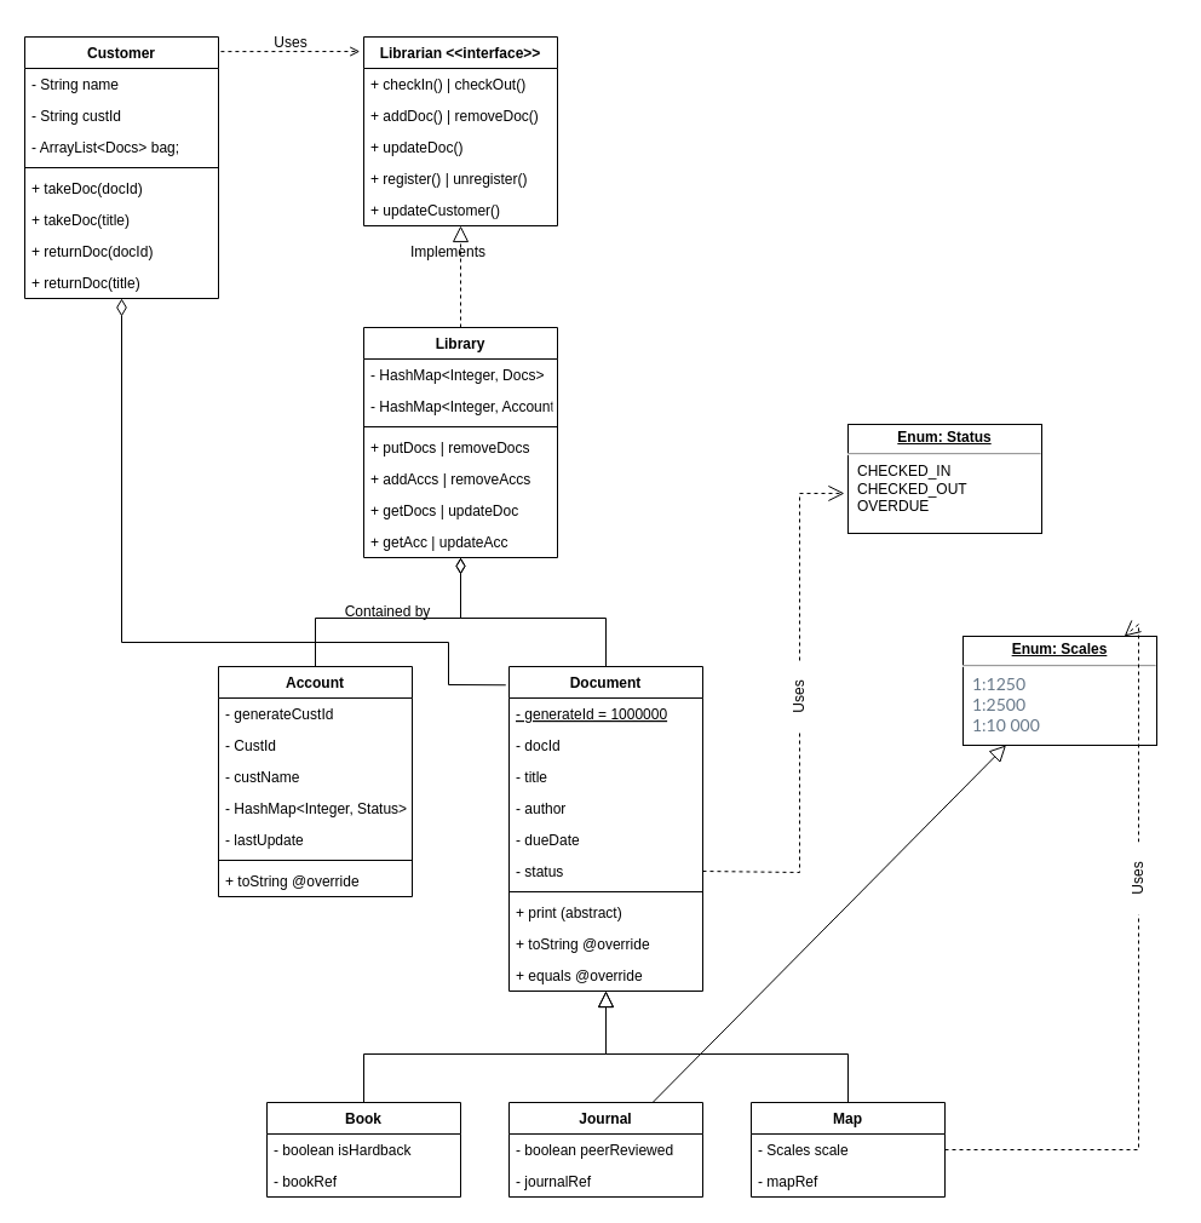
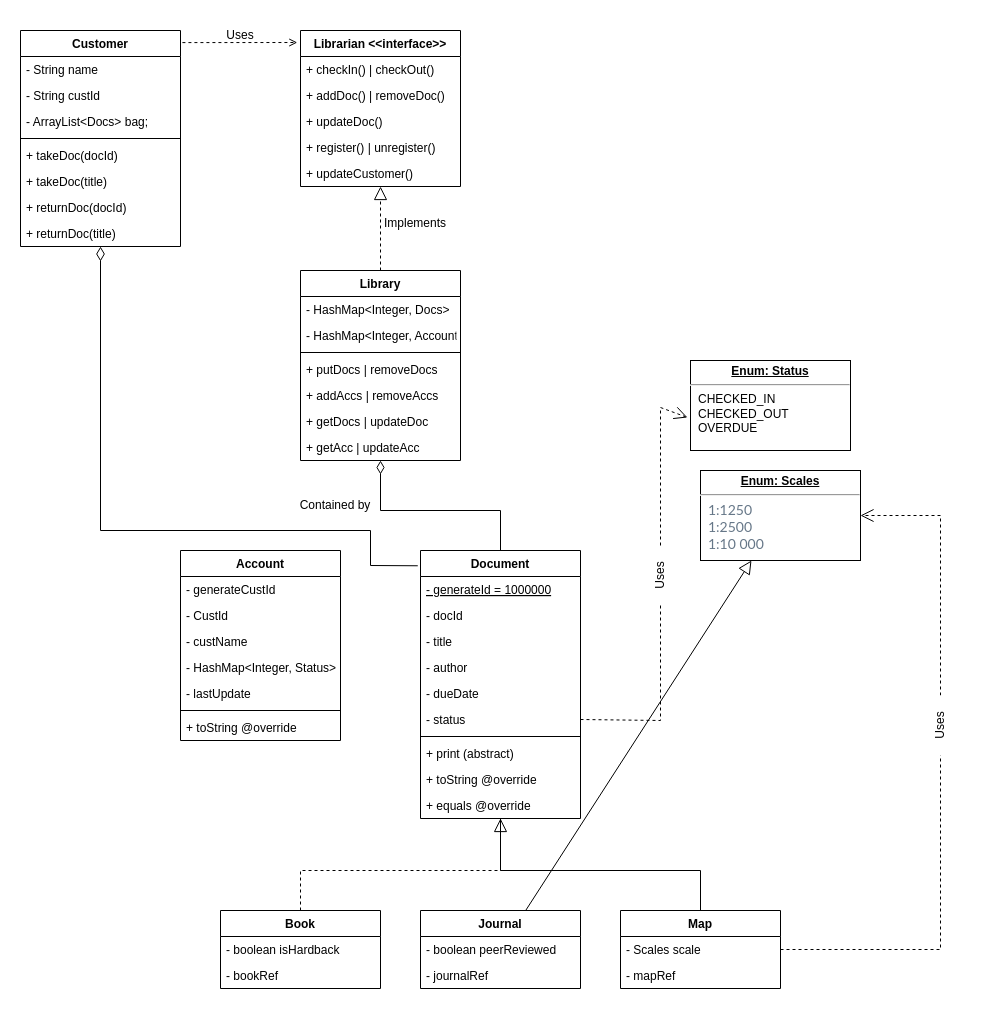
- <mxCell id="62" value="Implements" style="text;html=1;strokeColor=none;fillColor=none;align=center;verticalAlign=middle;whiteSpace=wrap;rounded=0;" parent="1" vertex="1"><mxGeometry x="340" y="193" width="60" height="30" as="geometry" /></mxCell>
+ <mxCell id="62" value="Implements" style="text;html=1;strokeColor=none;fillColor=none;align=center;verticalAlign=middle;whiteSpace=wrap;rounded=0;" parent="1" vertex="1"><mxGeometry x="385" y="208" width="60" height="30" as="geometry" /></mxCell>
- <mxCell id="35" value="&lt;p style=&quot;margin: 0px ; margin-top: 4px ; text-align: center ; text-decoration: underline&quot;&gt;&lt;b&gt;Enum: Status&lt;/b&gt;&lt;/p&gt;&lt;hr&gt;&lt;p style=&quot;margin: 0px ; margin-left: 8px&quot;&gt;CHECKED_IN&lt;br&gt;CHECKED_OUT&lt;br&gt;OVERDUE&lt;/p&gt;" style="verticalAlign=top;align=left;overflow=fill;fontSize=12;fontFamily=Helvetica;html=1;" parent="1" vertex="1"><mxGeometry x="700" y="350" width="160" height="90" as="geometry" /></mxCell>
+ <mxCell id="35" value="&lt;p style=&quot;margin: 0px ; margin-top: 4px ; text-align: center ; text-decoration: underline&quot;&gt;&lt;b&gt;Enum: Status&lt;/b&gt;&lt;/p&gt;&lt;hr&gt;&lt;p style=&quot;margin: 0px ; margin-left: 8px&quot;&gt;CHECKED_IN&lt;br&gt;CHECKED_OUT&lt;br&gt;OVERDUE&lt;/p&gt;" style="verticalAlign=top;align=left;overflow=fill;fontSize=12;fontFamily=Helvetica;html=1;" parent="1" vertex="1"><mxGeometry x="690" y="360" width="160" height="90" as="geometry" /></mxCell>
- <mxCell id="63" value="Contained by" style="text;html=1;strokeColor=none;fillColor=none;align=center;verticalAlign=middle;whiteSpace=wrap;rounded=0;" parent="1" vertex="1"><mxGeometry x="280" y="490" width="80" height="30" as="geometry" /></mxCell>
+ <mxCell id="63" value="Contained by" style="text;html=1;strokeColor=none;fillColor=none;align=center;verticalAlign=middle;whiteSpace=wrap;rounded=0;" parent="1" vertex="1"><mxGeometry x="295" y="490" width="80" height="30" as="geometry" /></mxCell>
- <mxCell id="21" style="edgeStyle=none;rounded=0;orthogonalLoop=1;jettySize=auto;html=1;endArrow=diamondThin;endFill=0;endSize=11;entryX=0.5;entryY=1;entryDx=0;entryDy=0;exitX=0.5;exitY=0;exitDx=0;exitDy=0;" parent="1" source="64" target="38" edge="1"><mxGeometry relative="1" as="geometry"><mxPoint x="260" y="550" as="sourcePoint" /><mxPoint x="380" y="348" as="targetPoint" /><Array as="points"><mxPoint x="260" y="510" /><mxPoint x="380" y="510" /></Array></mxGeometry></mxCell>
- <mxCell id="36" value="&lt;p style=&quot;margin: 0px ; margin-top: 4px ; text-align: center ; text-decoration: underline&quot;&gt;&lt;b&gt;Enum: Scales&lt;/b&gt;&lt;/p&gt;&lt;hr&gt;&lt;p style=&quot;margin: 0px ; margin-left: 8px&quot;&gt;&lt;span style=&quot;color: rgb(102 , 119 , 136) ; font-family: &amp;#34;lato&amp;#34; , &amp;#34;arial&amp;#34; , sans-serif ; font-size: 14px ; background-color: rgb(255 , 255 , 255)&quot;&gt;1:1250&lt;/span&gt;&lt;br&gt;&lt;/p&gt;&lt;p style=&quot;margin: 0px ; margin-left: 8px&quot;&gt;&lt;span style=&quot;color: rgb(102 , 119 , 136) ; font-family: &amp;#34;lato&amp;#34; , &amp;#34;arial&amp;#34; , sans-serif ; font-size: 14px ; background-color: rgb(255 , 255 , 255)&quot;&gt;1:2500&lt;/span&gt;&lt;span style=&quot;color: rgb(102 , 119 , 136) ; font-family: &amp;#34;lato&amp;#34; , &amp;#34;arial&amp;#34; , sans-serif ; font-size: 14px ; background-color: rgb(255 , 255 , 255)&quot;&gt;&lt;br&gt;&lt;/span&gt;&lt;/p&gt;&lt;p style=&quot;margin: 0px ; margin-left: 8px&quot;&gt;&lt;span style=&quot;color: rgb(102 , 119 , 136) ; font-family: &amp;#34;lato&amp;#34; , &amp;#34;arial&amp;#34; , sans-serif ; font-size: 14px ; background-color: rgb(255 , 255 , 255)&quot;&gt;1:10&amp;nbsp;000&lt;/span&gt;&lt;span style=&quot;color: rgb(102 , 119 , 136) ; font-family: &amp;#34;lato&amp;#34; , &amp;#34;arial&amp;#34; , sans-serif ; font-size: 14px ; background-color: rgb(255 , 255 , 255)&quot;&gt;&lt;br&gt;&lt;/span&gt;&lt;/p&gt;" style="verticalAlign=top;align=left;overflow=fill;fontSize=12;fontFamily=Helvetica;html=1;" parent="1" vertex="1"><mxGeometry x="795" y="525" width="160" height="90" as="geometry" /></mxCell>
+ <mxCell id="36" value="&lt;p style=&quot;margin: 0px ; margin-top: 4px ; text-align: center ; text-decoration: underline&quot;&gt;&lt;b&gt;Enum: Scales&lt;/b&gt;&lt;/p&gt;&lt;hr&gt;&lt;p style=&quot;margin: 0px ; margin-left: 8px&quot;&gt;&lt;span style=&quot;color: rgb(102 , 119 , 136) ; font-family: &amp;#34;lato&amp;#34; , &amp;#34;arial&amp;#34; , sans-serif ; font-size: 14px ; background-color: rgb(255 , 255 , 255)&quot;&gt;1:1250&lt;/span&gt;&lt;br&gt;&lt;/p&gt;&lt;p style=&quot;margin: 0px ; margin-left: 8px&quot;&gt;&lt;span style=&quot;color: rgb(102 , 119 , 136) ; font-family: &amp;#34;lato&amp;#34; , &amp;#34;arial&amp;#34; , sans-serif ; font-size: 14px ; background-color: rgb(255 , 255 , 255)&quot;&gt;1:2500&lt;/span&gt;&lt;span style=&quot;color: rgb(102 , 119 , 136) ; font-family: &amp;#34;lato&amp;#34; , &amp;#34;arial&amp;#34; , sans-serif ; font-size: 14px ; background-color: rgb(255 , 255 , 255)&quot;&gt;&lt;br&gt;&lt;/span&gt;&lt;/p&gt;&lt;p style=&quot;margin: 0px ; margin-left: 8px&quot;&gt;&lt;span style=&quot;color: rgb(102 , 119 , 136) ; font-family: &amp;#34;lato&amp;#34; , &amp;#34;arial&amp;#34; , sans-serif ; font-size: 14px ; background-color: rgb(255 , 255 , 255)&quot;&gt;1:10&amp;nbsp;000&lt;/span&gt;&lt;span style=&quot;color: rgb(102 , 119 , 136) ; font-family: &amp;#34;lato&amp;#34; , &amp;#34;arial&amp;#34; , sans-serif ; font-size: 14px ; background-color: rgb(255 , 255 , 255)&quot;&gt;&lt;br&gt;&lt;/span&gt;&lt;/p&gt;" style="verticalAlign=top;align=left;overflow=fill;fontSize=12;fontFamily=Helvetica;html=1;" parent="1" vertex="1"><mxGeometry x="700" y="470" width="160" height="90" as="geometry" /></mxCell>
- <mxCell id="23" style="edgeStyle=none;rounded=0;orthogonalLoop=1;jettySize=auto;html=1;endArrow=block;endFill=0;endSize=11;" parent="1" source="24" target="57" edge="1"><mxGeometry relative="1" as="geometry"><mxPoint x="500" y="784" as="targetPoint" /><Array as="points"><mxPoint x="300" y="870" /><mxPoint x="500" y="870" /></Array></mxGeometry></mxCell>
+ <mxCell id="23" style="edgeStyle=none;rounded=0;orthogonalLoop=1;jettySize=auto;html=1;endArrow=block;endFill=0;endSize=11;dashed=1;" parent="1" source="24" target="57" edge="1"><mxGeometry relative="1" as="geometry"><mxPoint x="500" y="784" as="targetPoint" /><Array as="points"><mxPoint x="300" y="870" /><mxPoint x="500" y="870" /></Array></mxGeometry></mxCell>
- <mxCell id="31" style="edgeStyle=none;rounded=0;orthogonalLoop=1;jettySize=auto;html=1;endArrow=block;endFill=0;endSize=11;" parent="1" source="32" target="57" edge="1"><mxGeometry relative="1" as="geometry"><mxPoint x="500" y="784" as="targetPoint" /><Array as="points"><mxPoint x="700" y="870" /><mxPoint x="500" y="870" /></Array></mxGeometry></mxCell>
+ <mxCell id="31" style="edgeStyle=none;rounded=0;orthogonalLoop=1;jettySize=auto;html=1;endArrow=none;endFill=0;endSize=11;" parent="1" source="32" target="57" edge="1"><mxGeometry relative="1" as="geometry"><mxPoint x="500" y="784" as="targetPoint" /><Array as="points"><mxPoint x="700" y="870" /><mxPoint x="500" y="870" /></Array></mxGeometry></mxCell>
